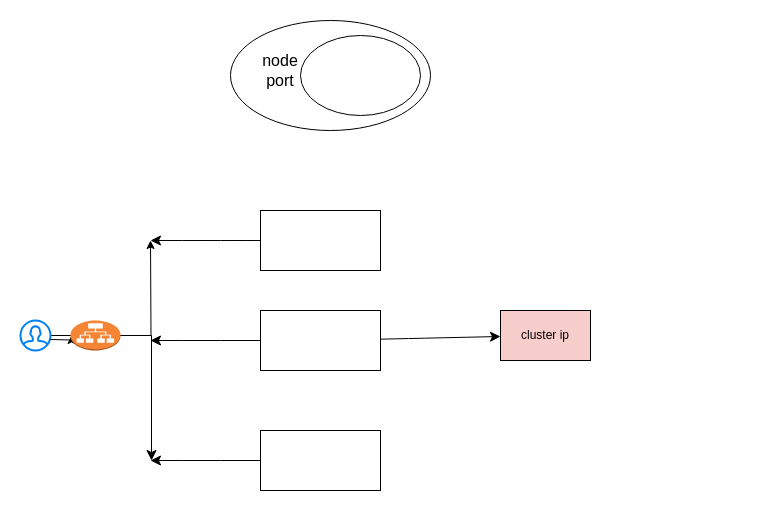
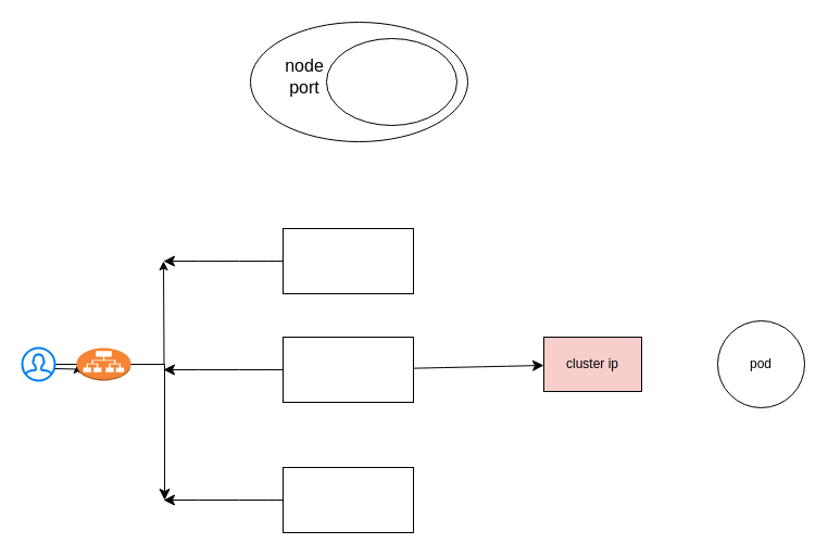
+ <mxCell id="18" value="pod" style="ellipse;whiteSpace=wrap;html=1;rounded=0;" parent="1" vertex="1"><mxGeometry x="660" y="295" width="80" height="80" as="geometry" /></mxCell>
